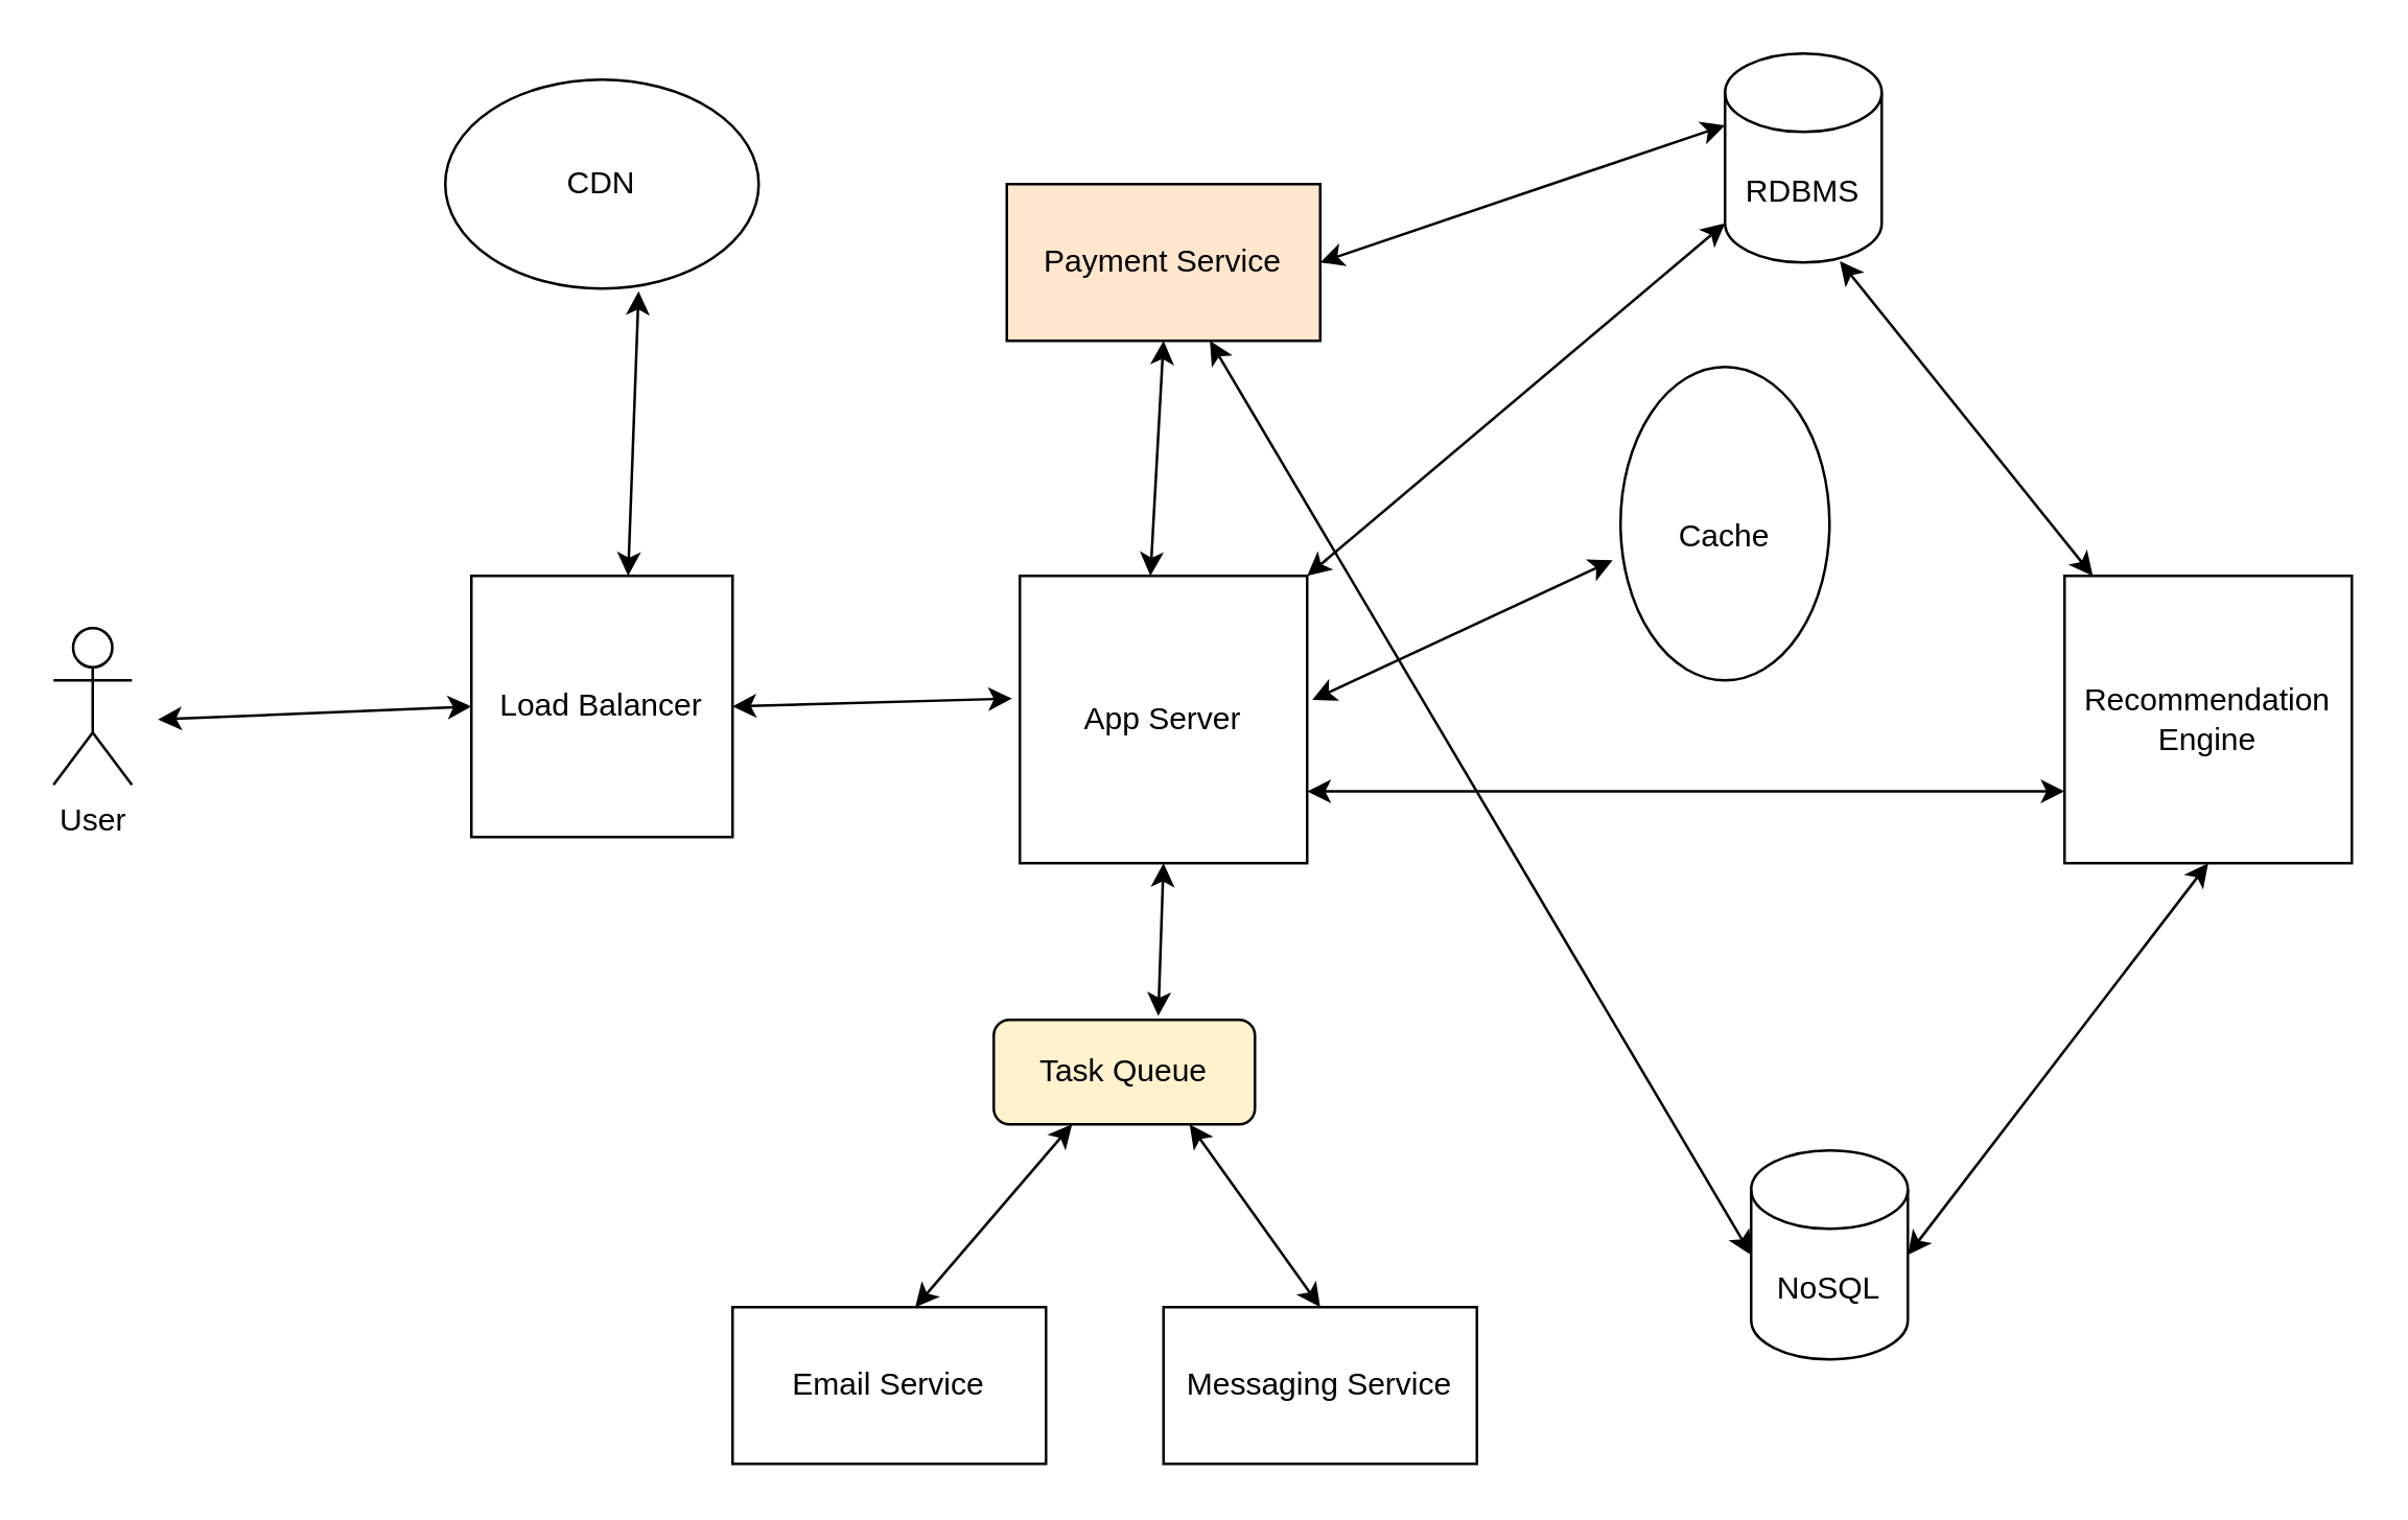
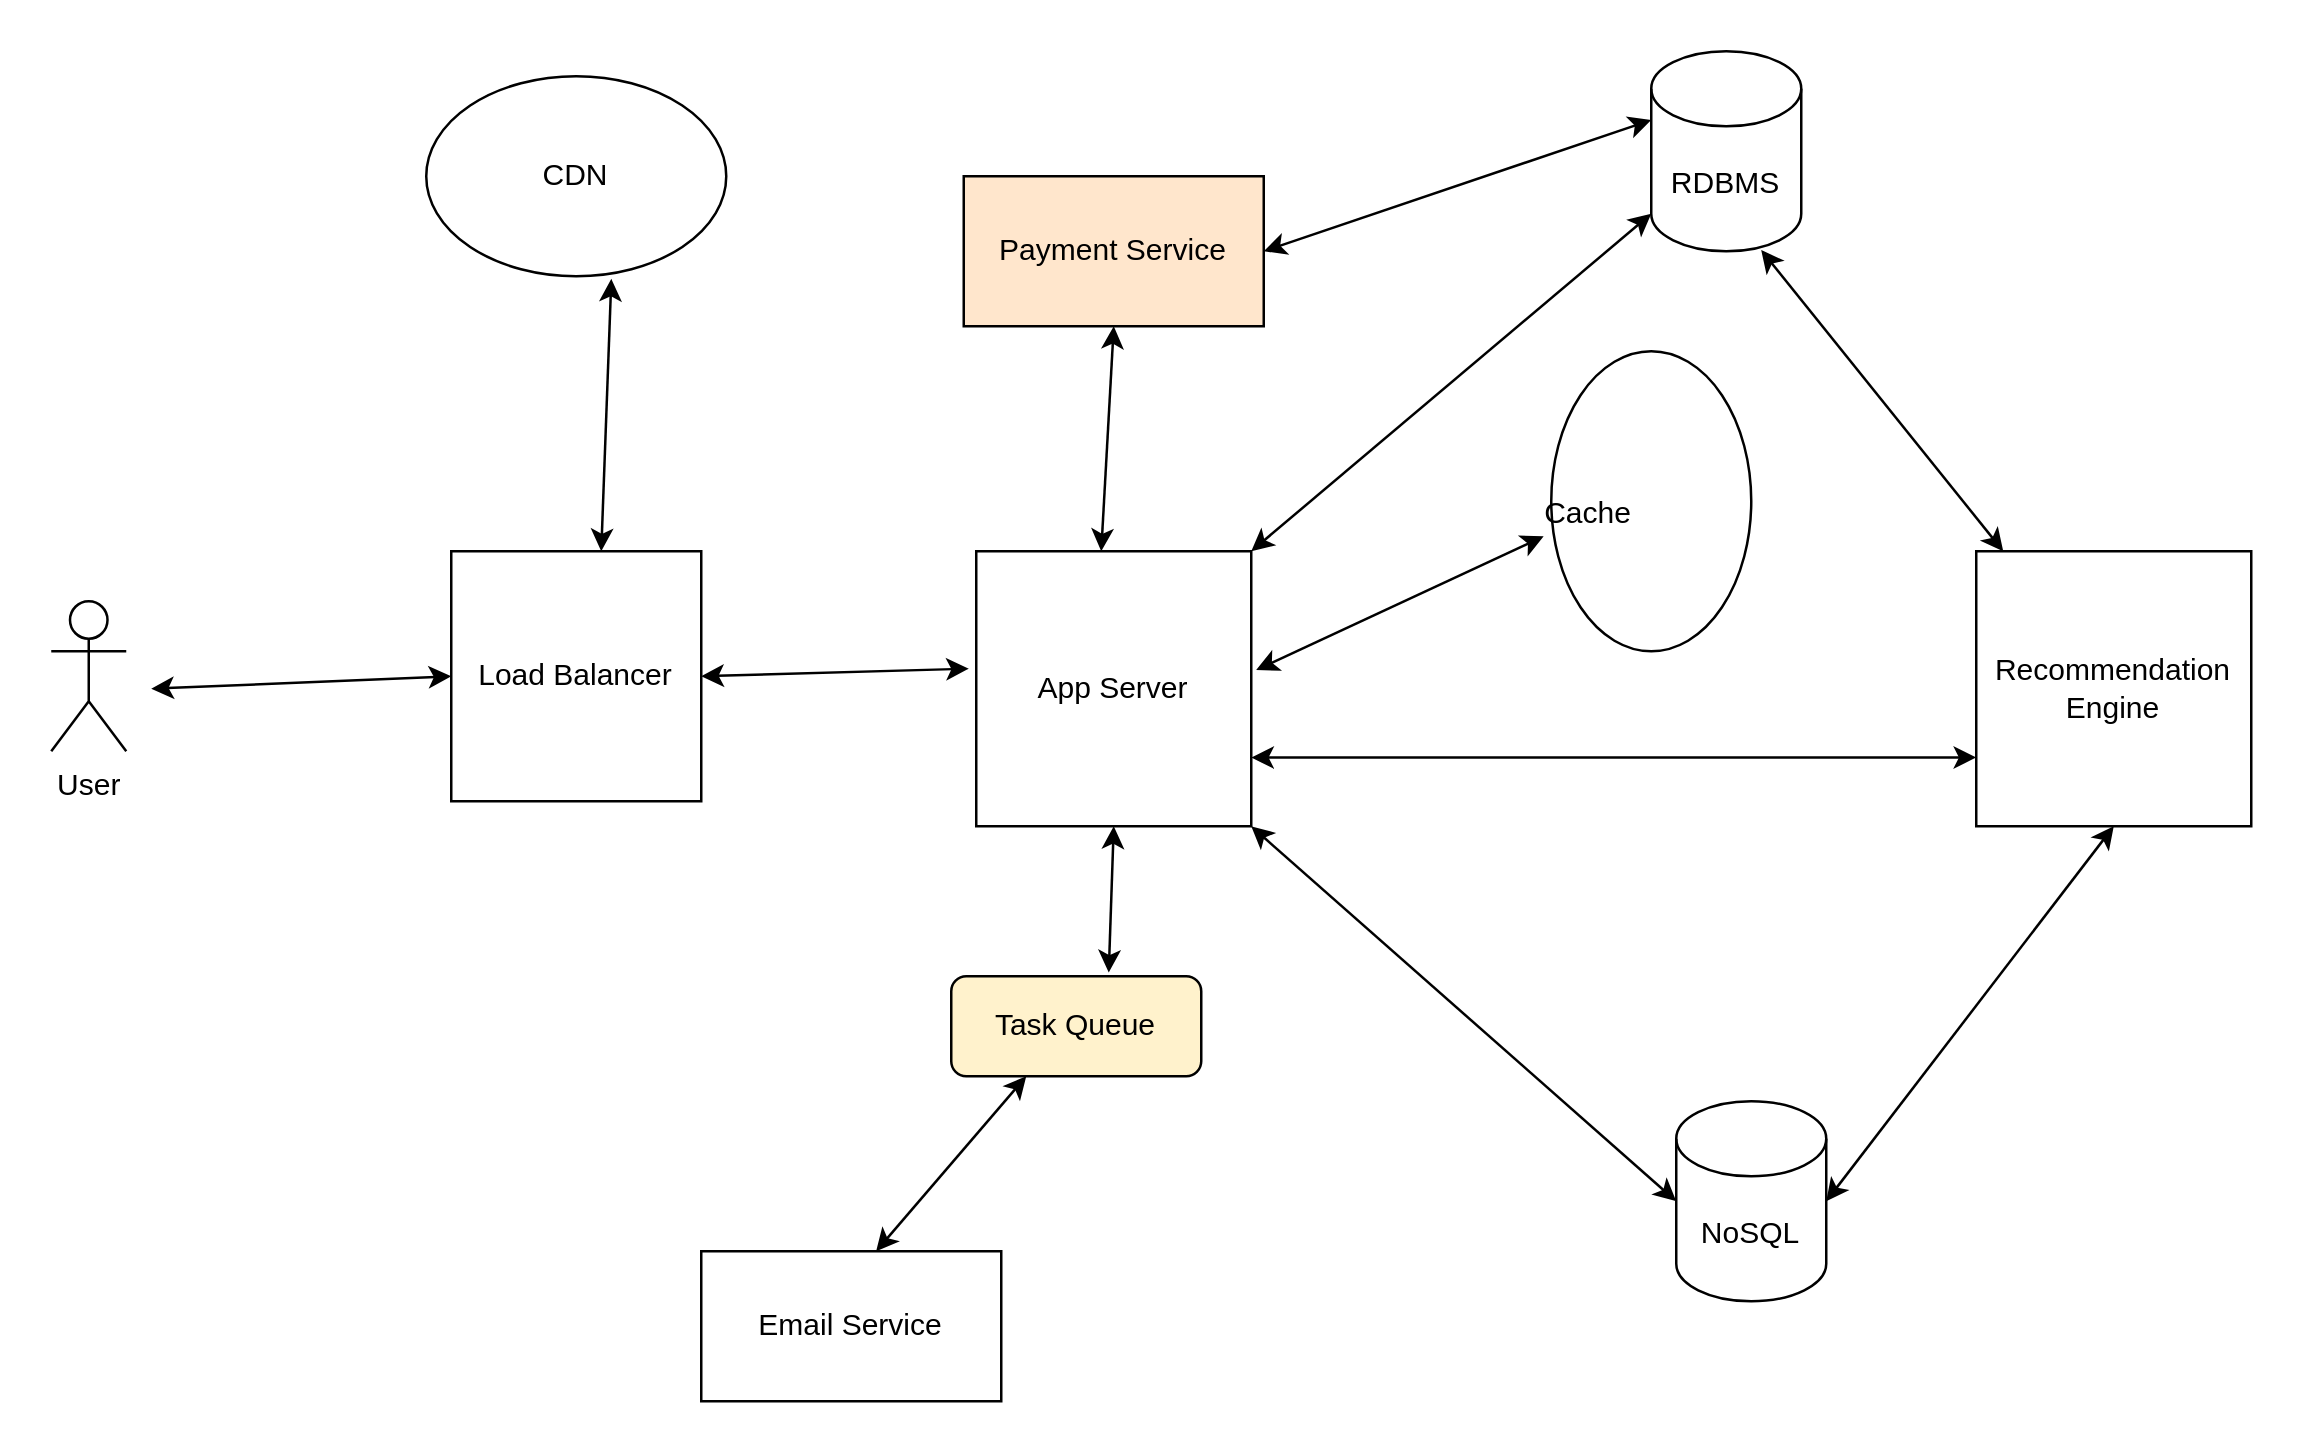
- <mxCell id="9" value="Cache" style="text;html=1;strokeColor=none;fillColor=none;align=center;verticalAlign=middle;whiteSpace=wrap;rounded=0;" vertex="1" parent="1"><mxGeometry x="630" y="190" width="60" height="30" as="geometry" /></mxCell>
+ <mxCell id="9" value="Cache" style="text;html=1;strokeColor=none;fillColor=none;align=center;verticalAlign=middle;whiteSpace=wrap;rounded=0;" vertex="1" parent="1"><mxGeometry x="605" y="190" width="60" height="30" as="geometry" /></mxCell>
- <mxCell id="19" value="" style="endArrow=classic;startArrow=classic;html=1;rounded=0;exitX=0;exitY=0.5;exitDx=0;exitDy=0;exitPerimeter=0;" edge="1" parent="1" source="11" target="12"><mxGeometry width="50" height="50" relative="1" as="geometry"><mxPoint x="450" y="420" as="sourcePoint" /><mxPoint x="500" y="370" as="targetPoint" /></mxGeometry></mxCell>
+ <mxCell id="19" value="" style="endArrow=classic;startArrow=classic;html=1;rounded=0;entryX=1;entryY=1;entryDx=0;entryDy=0;exitX=0;exitY=0.5;exitDx=0;exitDy=0;exitPerimeter=0;" edge="1" parent="1" source="11" target="7"><mxGeometry width="50" height="50" relative="1" as="geometry"><mxPoint x="450" y="420" as="sourcePoint" /><mxPoint x="500" y="370" as="targetPoint" /></mxGeometry></mxCell>
- <mxCell id="26" value="" style="endArrow=classic;startArrow=classic;html=1;rounded=0;entryX=0.5;entryY=0;entryDx=0;entryDy=0;exitX=0.75;exitY=1;exitDx=0;exitDy=0;" edge="1" parent="1" source="23" target="16"><mxGeometry width="50" height="50" relative="1" as="geometry"><mxPoint x="450" y="410" as="sourcePoint" /><mxPoint x="500" y="360" as="targetPoint" /></mxGeometry></mxCell>
- <mxCell id="16" value="Messaging Service" style="rounded=0;whiteSpace=wrap;html=1;" vertex="1" parent="1"><mxGeometry x="445" y="500" width="120" height="60" as="geometry" /></mxCell>
